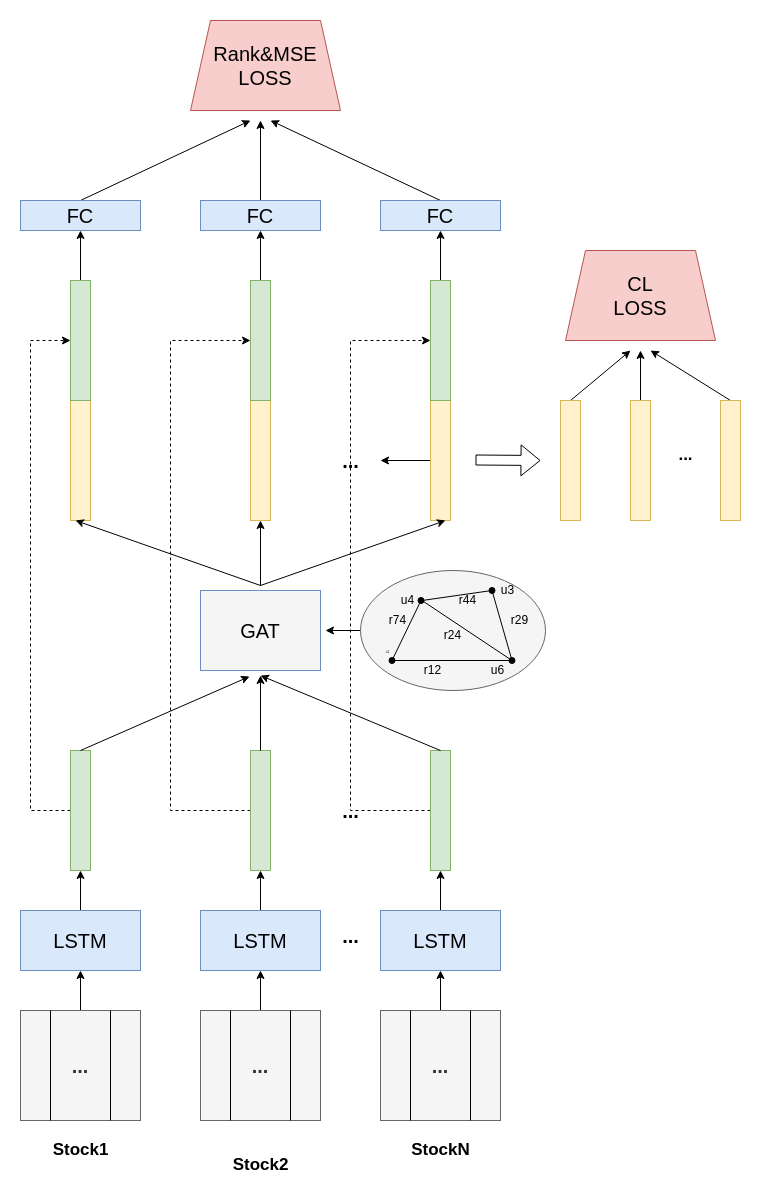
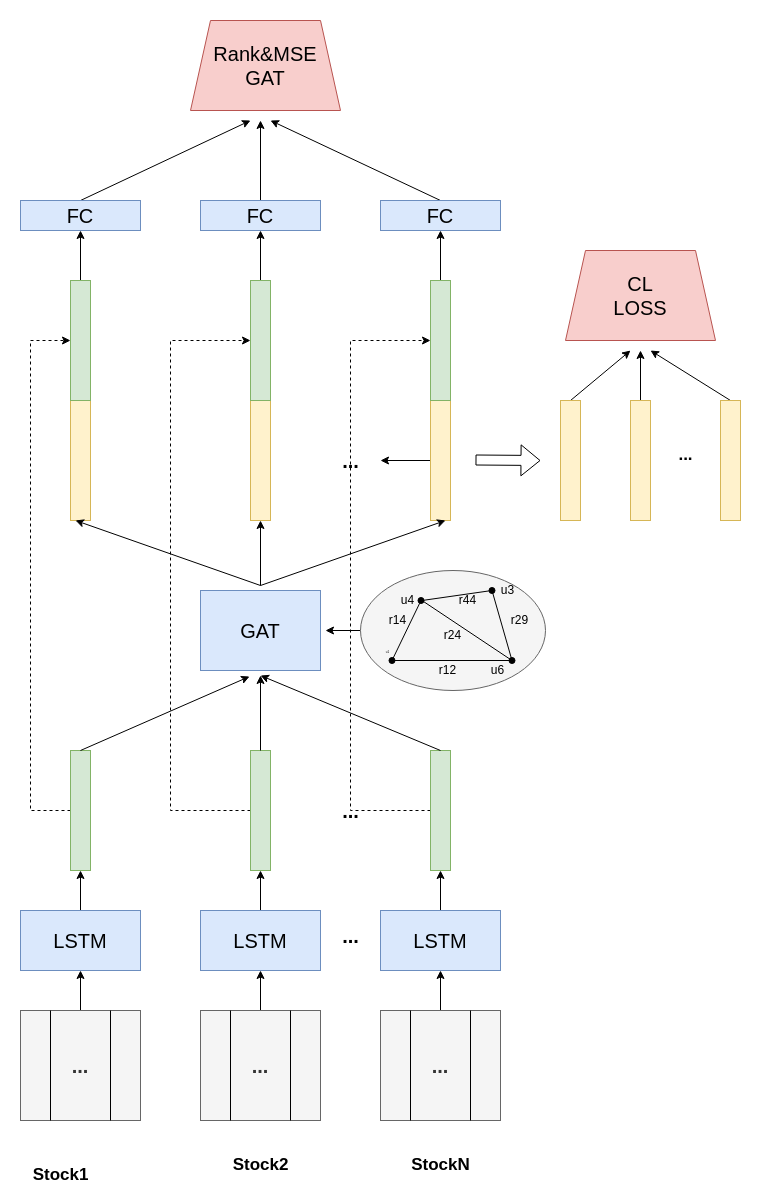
- <mxCell id="83" value="Rank&amp;amp;MSE&lt;br&gt;LOSS" style="shape=trapezoid;perimeter=trapezoidPerimeter;whiteSpace=wrap;html=1;fixedSize=1;fontSize=20;fillColor=#f8cecc;strokeColor=#b85450;" vertex="1" parent="1"><mxGeometry x="190" y="20" width="150" height="90" as="geometry" /></mxCell>
+ <mxCell id="83" value="Rank&amp;amp;MSE&lt;br&gt;GAT" style="shape=trapezoid;perimeter=trapezoidPerimeter;whiteSpace=wrap;html=1;fixedSize=1;fontSize=20;fillColor=#f8cecc;strokeColor=#b85450;" vertex="1" parent="1"><mxGeometry x="190" y="20" width="150" height="90" as="geometry" /></mxCell>
- <mxCell id="44" value="r74" style="text;html=1;align=center;verticalAlign=middle;resizable=0;points=[];autosize=1;strokeColor=none;fillColor=none;" vertex="1" parent="1"><mxGeometry x="381.5" y="610" width="30" height="20" as="geometry" /></mxCell>
+ <mxCell id="44" value="r14" style="text;html=1;align=center;verticalAlign=middle;resizable=0;points=[];autosize=1;strokeColor=none;fillColor=none;" vertex="1" parent="1"><mxGeometry x="381.5" y="610" width="30" height="20" as="geometry" /></mxCell>
- <mxCell id="82" value="GAT" style="rounded=0;whiteSpace=wrap;html=1;fontSize=20;fillColor=#f5f5f5;strokeColor=#6c8ebf;" vertex="1" parent="1"><mxGeometry x="200" y="590" width="120" height="80" as="geometry" /></mxCell>
+ <mxCell id="82" value="GAT" style="rounded=0;whiteSpace=wrap;html=1;fontSize=20;fillColor=#dae8fc;strokeColor=#6c8ebf;" vertex="1" parent="1"><mxGeometry x="200" y="590" width="120" height="80" as="geometry" /></mxCell>
- <mxCell id="42" value="r12" style="text;html=1;align=center;verticalAlign=middle;resizable=0;points=[];autosize=1;strokeColor=none;fillColor=none;" vertex="1" parent="1"><mxGeometry x="416.5" y="660" width="30" height="20" as="geometry" /></mxCell>
+ <mxCell id="42" value="r12" style="text;html=1;align=center;verticalAlign=middle;resizable=0;points=[];autosize=1;strokeColor=none;fillColor=none;" vertex="1" parent="1"><mxGeometry x="431.5" y="660" width="30" height="20" as="geometry" /></mxCell>
- <mxCell id="58" value="&lt;b&gt;&lt;font style=&quot;font-size: 17px&quot;&gt;Stock1&lt;/font&gt;&lt;/b&gt;" style="text;html=1;align=center;verticalAlign=middle;resizable=0;points=[];autosize=1;strokeColor=none;fillColor=none;" vertex="1" parent="1"><mxGeometry x="45" y="1140" width="70" height="20" as="geometry" /></mxCell>
+ <mxCell id="58" value="&lt;b&gt;&lt;font style=&quot;font-size: 17px&quot;&gt;Stock1&lt;/font&gt;&lt;/b&gt;" style="text;html=1;align=center;verticalAlign=middle;resizable=0;points=[];autosize=1;strokeColor=none;fillColor=none;" vertex="1" parent="1"><mxGeometry x="25" y="1165" width="70" height="20" as="geometry" /></mxCell>
- <mxCell id="60" value="&lt;b&gt;&lt;font style=&quot;font-size: 17px&quot;&gt;StockN&lt;/font&gt;&lt;/b&gt;" style="text;html=1;align=center;verticalAlign=middle;resizable=0;points=[];autosize=1;strokeColor=none;fillColor=none;" vertex="1" parent="1"><mxGeometry x="405" y="1140" width="70" height="20" as="geometry" /></mxCell>
+ <mxCell id="60" value="&lt;b&gt;&lt;font style=&quot;font-size: 17px&quot;&gt;StockN&lt;/font&gt;&lt;/b&gt;" style="text;html=1;align=center;verticalAlign=middle;resizable=0;points=[];autosize=1;strokeColor=none;fillColor=none;" vertex="1" parent="1"><mxGeometry x="405" y="1155" width="70" height="20" as="geometry" /></mxCell>
